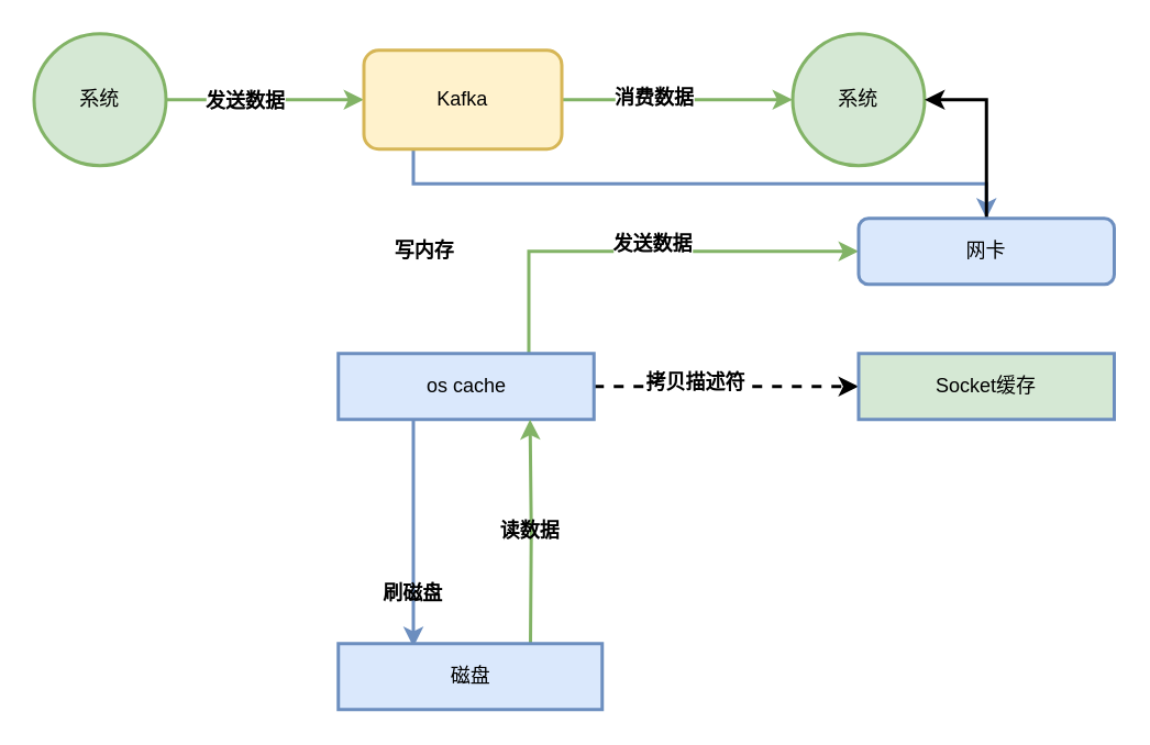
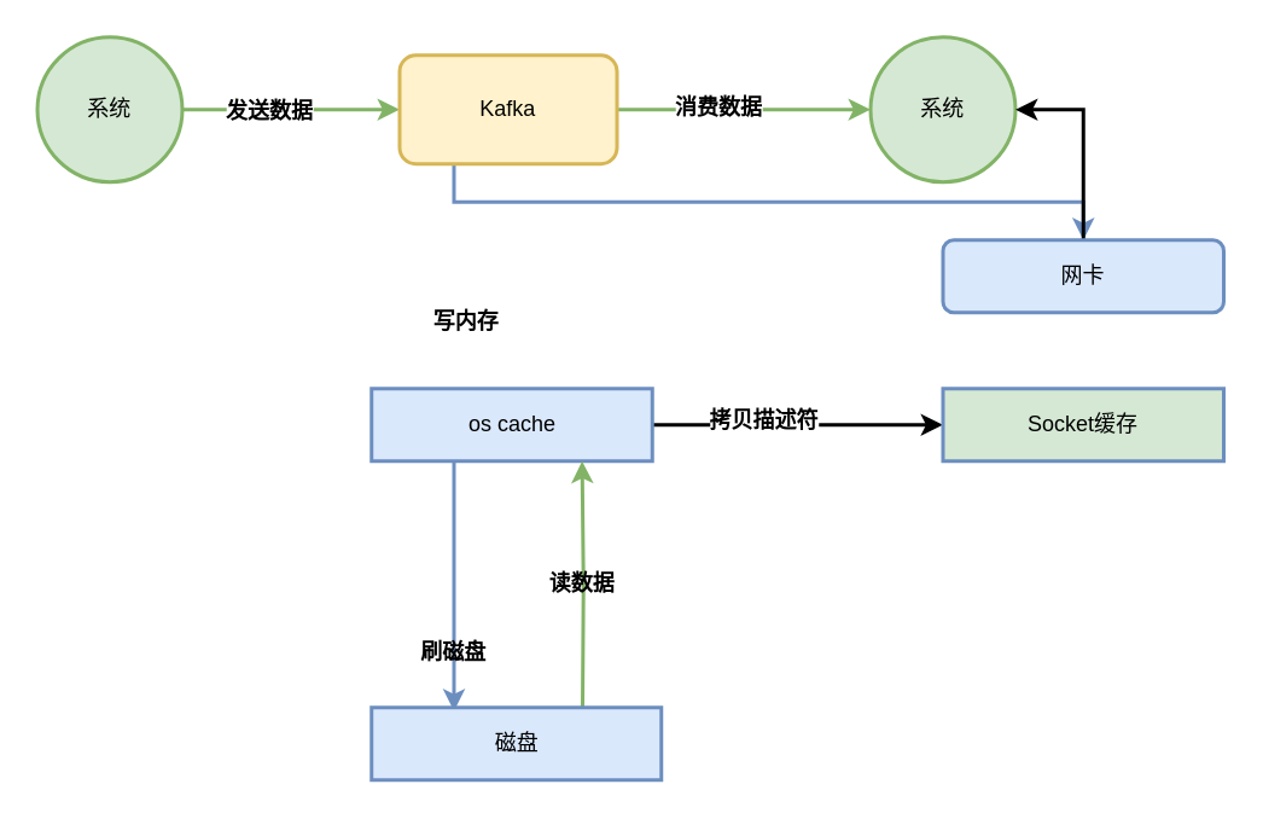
- <mxCell id="17" value="写内存" style="text;html=1;resizable=0;points=[];autosize=1;align=left;verticalAlign=top;spacingTop=-4;fontStyle=1" parent="1" vertex="1"><mxGeometry x="237" y="142" width="50" height="20" as="geometry" /></mxCell>
+ <mxCell id="17" value="写内存" style="text;html=1;resizable=0;points=[];autosize=1;align=left;verticalAlign=top;spacingTop=-4;fontStyle=1" parent="1" vertex="1"><mxGeometry x="237" y="167" width="50" height="20" as="geometry" /></mxCell>
- <mxCell id="10" style="edgeStyle=orthogonalEdgeStyle;rounded=0;orthogonalLoop=1;jettySize=auto;html=1;entryX=0;entryY=0.5;entryDx=0;entryDy=0;strokeWidth=2;fillColor=#d5e8d4;strokeColor=#82b366;" parent="1" source="14" target="22" edge="1"><mxGeometry relative="1" as="geometry"><Array as="points"><mxPoint x="320" y="152" /></Array></mxGeometry></mxCell>
- <mxCell id="11" value="发送数据" style="text;html=1;resizable=0;points=[];align=center;verticalAlign=middle;labelBackgroundColor=#ffffff;fontStyle=1" parent="10" vertex="1" connectable="0"><mxGeometry x="0.038" y="5" relative="1" as="geometry"><mxPoint as="offset" /></mxGeometry></mxCell>
- <mxCell id="12" style="edgeStyle=orthogonalEdgeStyle;rounded=0;orthogonalLoop=1;jettySize=auto;html=1;entryX=0;entryY=0.5;entryDx=0;entryDy=0;strokeWidth=2;dashed=1;" parent="1" source="14" target="23" edge="1"><mxGeometry relative="1" as="geometry" /></mxCell>
+ <mxCell id="12" style="edgeStyle=orthogonalEdgeStyle;rounded=0;orthogonalLoop=1;jettySize=auto;html=1;entryX=0;entryY=0.5;entryDx=0;entryDy=0;strokeWidth=2;dashed=0;" parent="1" source="14" target="23" edge="1"><mxGeometry relative="1" as="geometry" /></mxCell>
